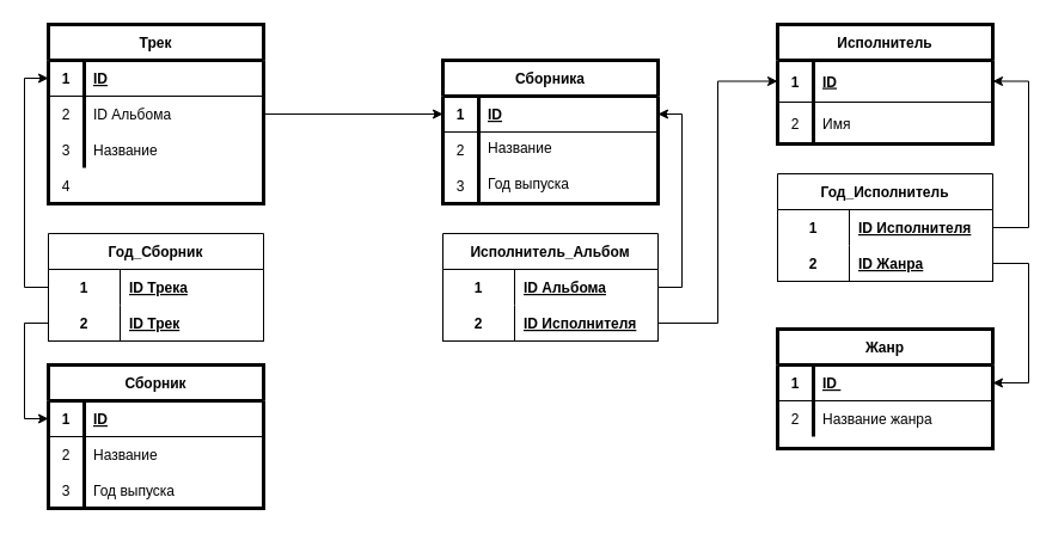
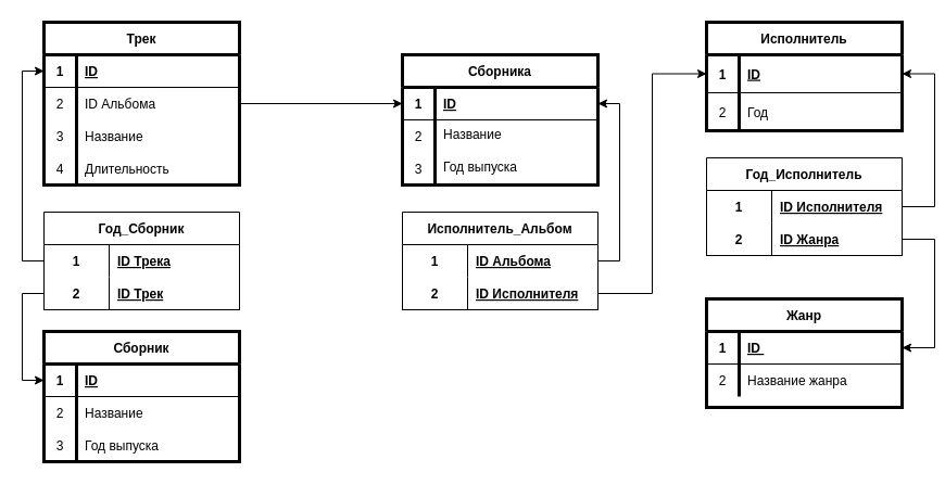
- <mxCell id="18" value="Имя" style="shape=partialRectangle;connectable=0;fillColor=none;top=0;left=0;bottom=0;right=0;align=left;spacingLeft=6;overflow=hidden;" parent="16" vertex="1"><mxGeometry x="30" width="150" height="35" as="geometry" /></mxCell>
+ <mxCell id="18" value="Год" style="shape=partialRectangle;connectable=0;fillColor=none;top=0;left=0;bottom=0;right=0;align=left;spacingLeft=6;overflow=hidden;" parent="16" vertex="1"><mxGeometry x="30" width="150" height="35" as="geometry" /></mxCell>
+ <mxCell id="32" value="Длительность" style="shape=partialRectangle;connectable=0;fillColor=none;top=0;left=0;bottom=0;right=0;align=left;spacingLeft=6;overflow=hidden;" parent="30" vertex="1"><mxGeometry x="30" width="150" height="30" as="geometry" /></mxCell>
